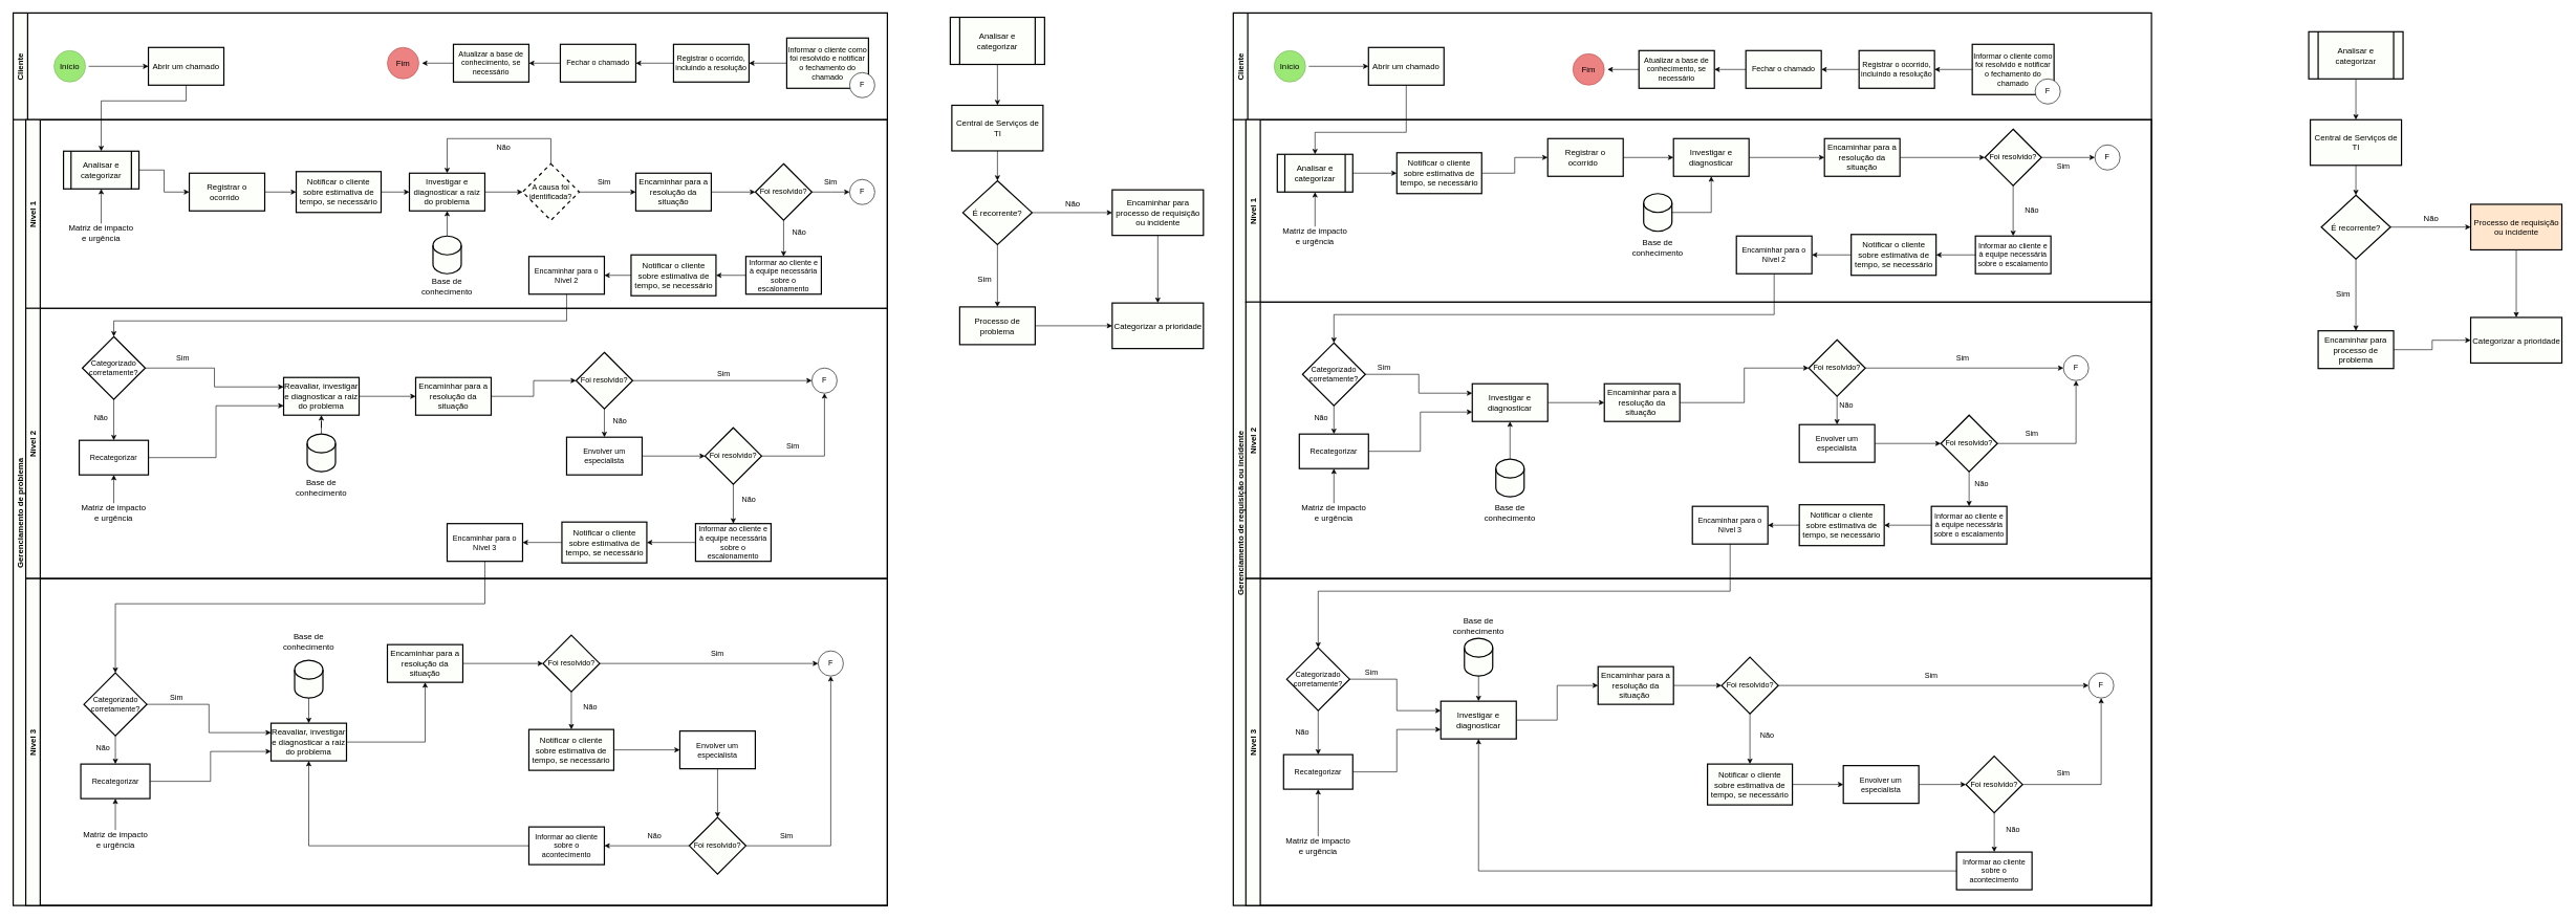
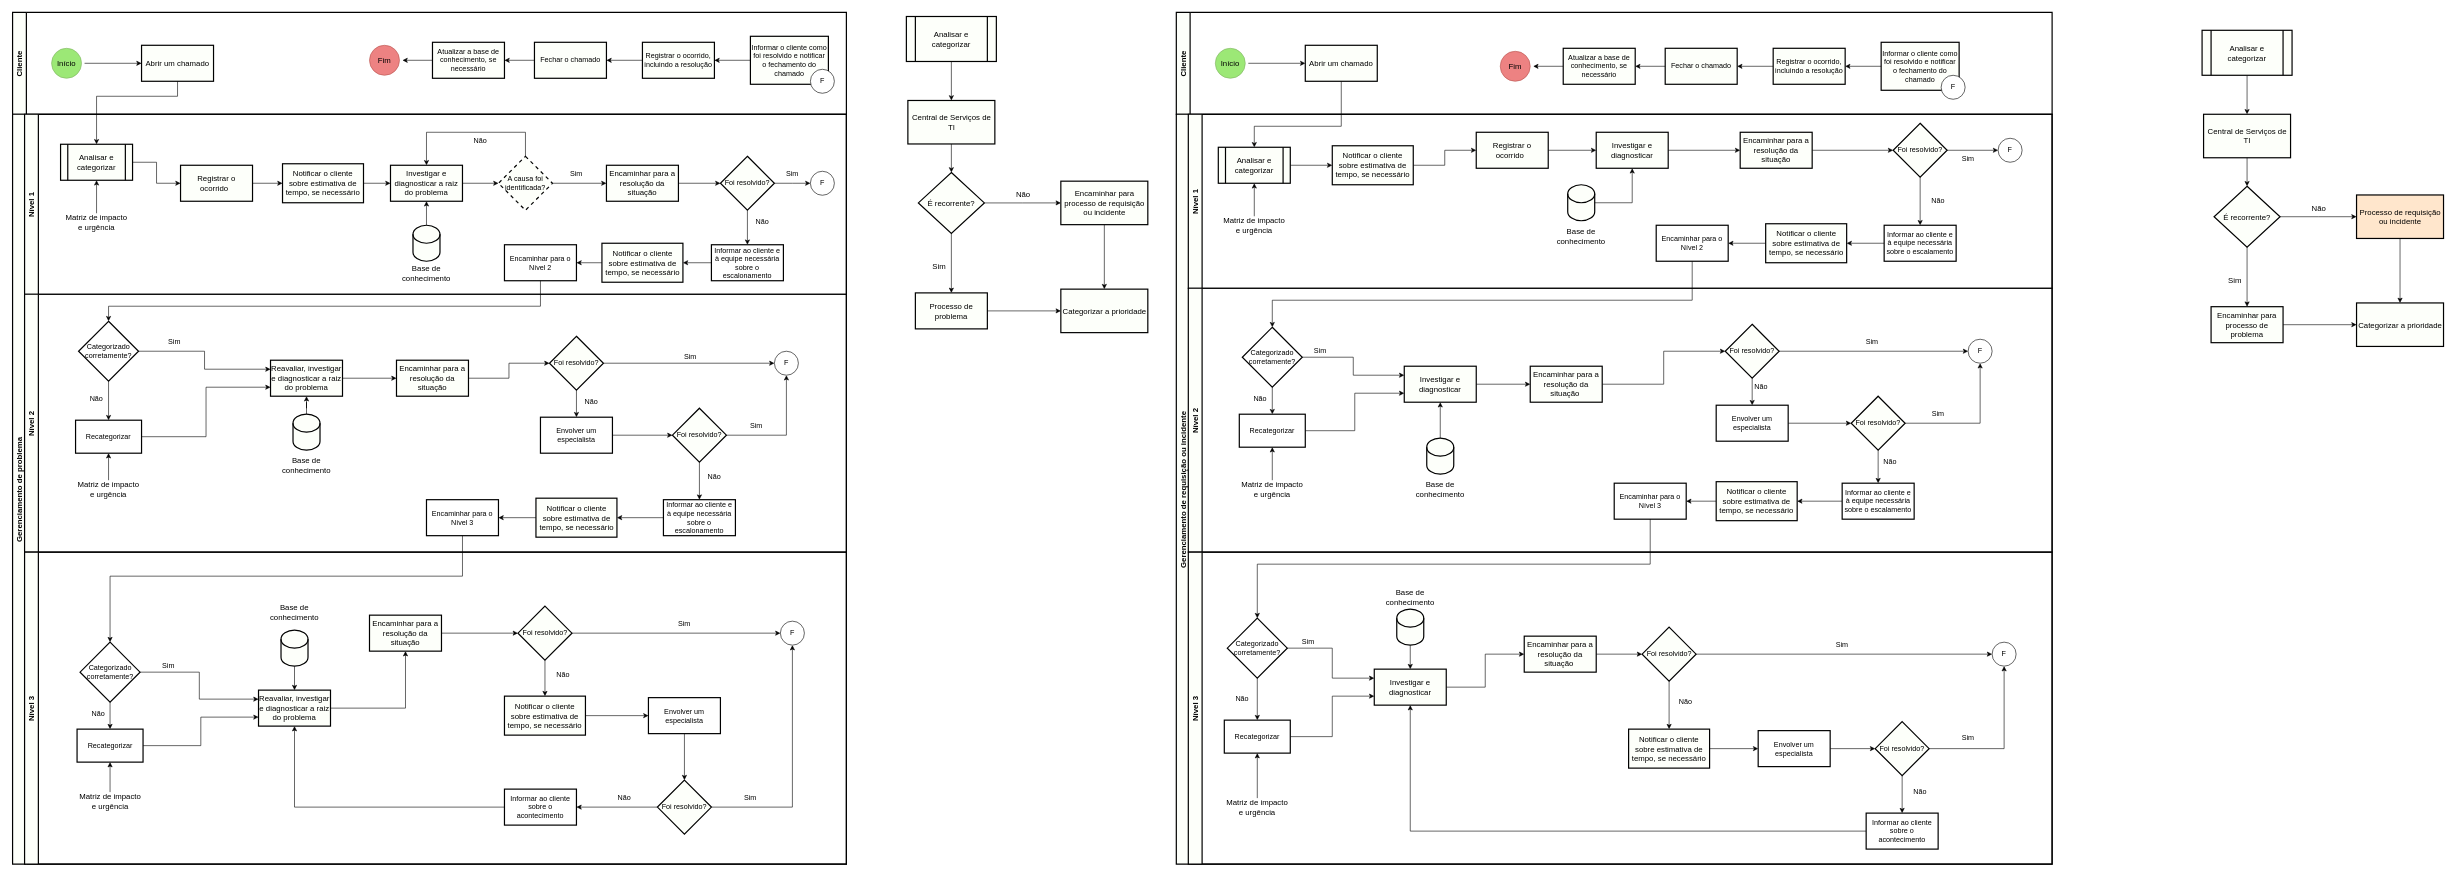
- <mxCell id="258" value="Encaminhar para processo de problema" style="rounded=0;whiteSpace=wrap;html=1;strokeWidth=2;fontSize=13;fillColor=#FDFFFA;" parent="1" vertex="1"><mxGeometry x="3685" y="525.77" width="120" height="60" as="geometry" /></mxCell>
+ <mxCell id="258" value="Encaminhar para processo de problema" style="rounded=0;whiteSpace=wrap;html=1;strokeWidth=2;fontSize=13;fillColor=#FDFFFA;" parent="1" vertex="1"><mxGeometry x="3685" y="510.77" width="120" height="60" as="geometry" /></mxCell>
